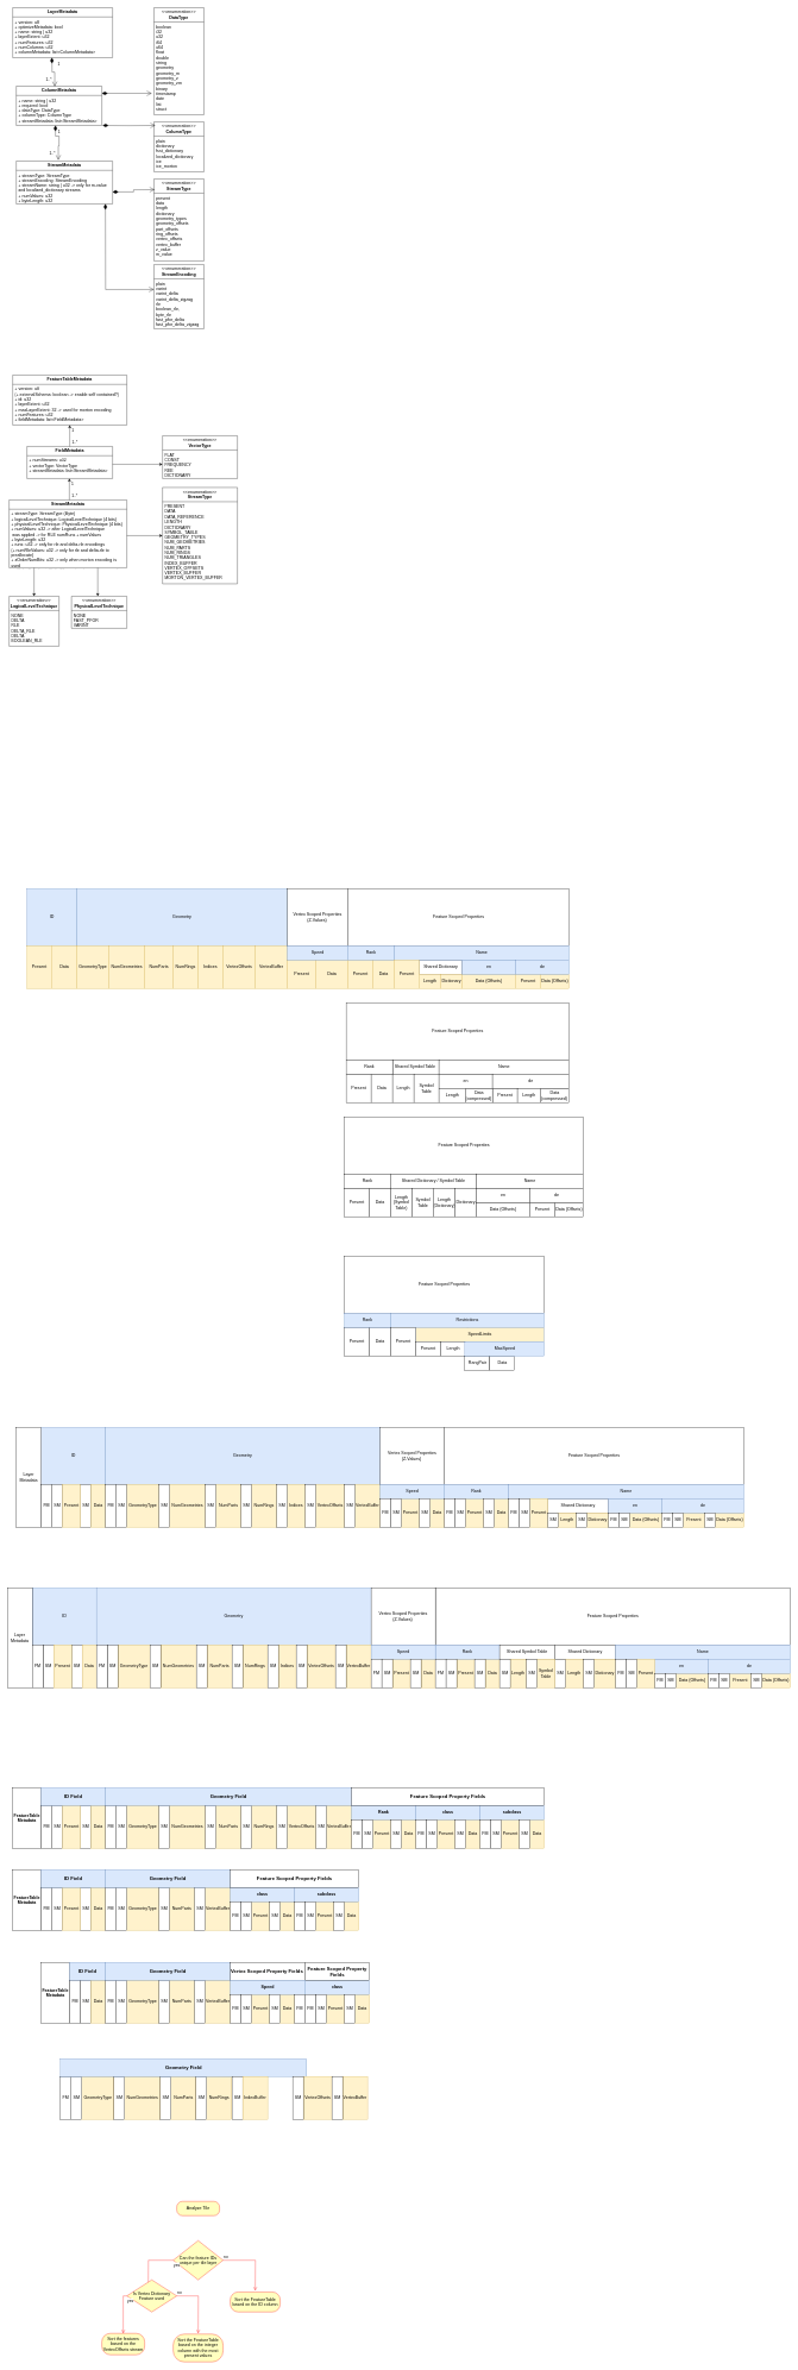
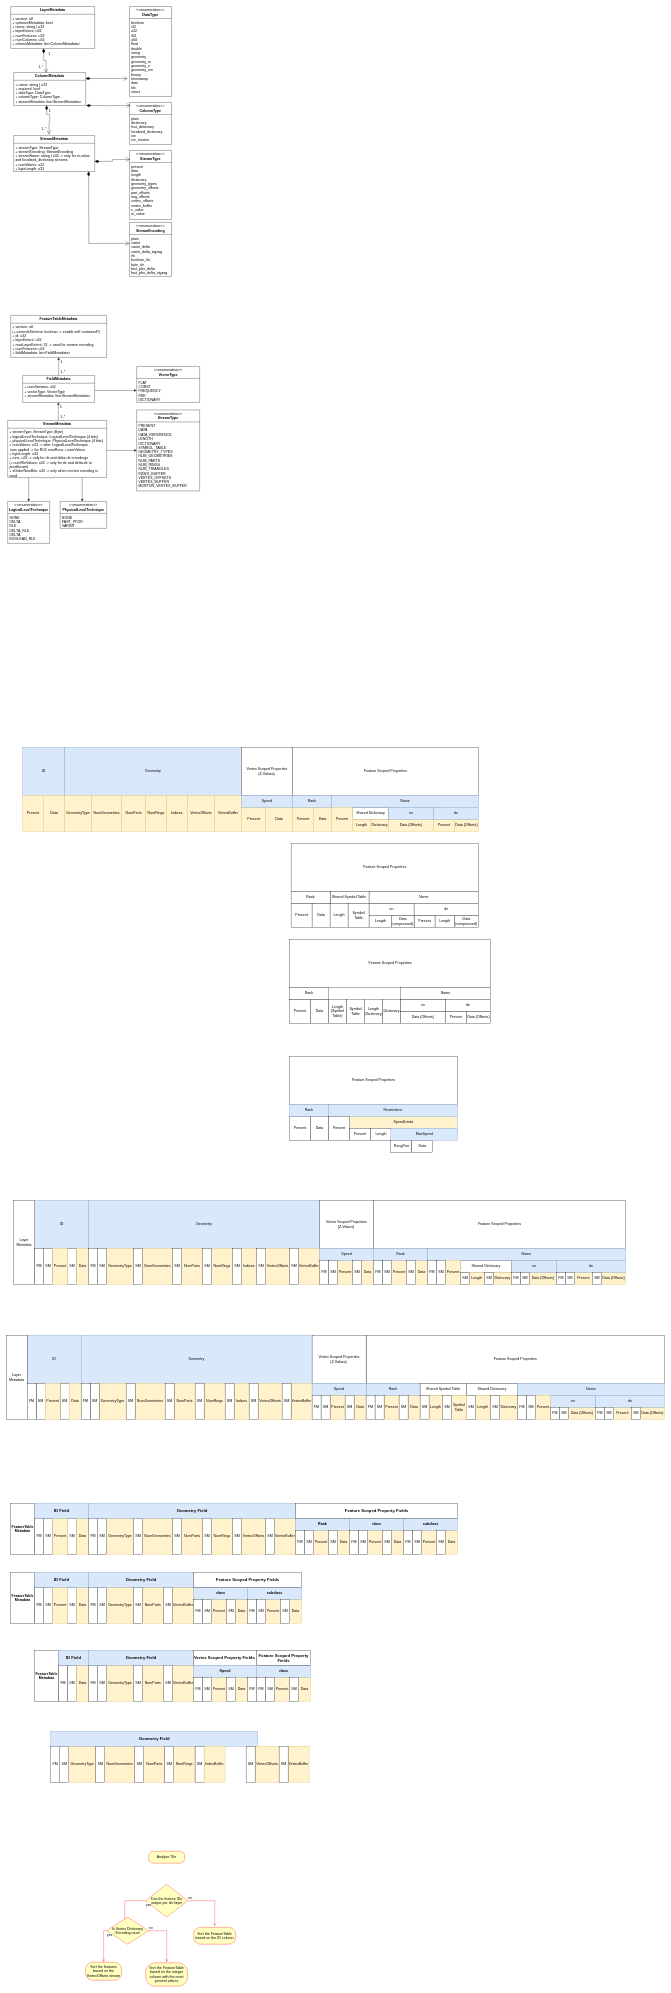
- <mxCell id="66" value="Shared Dictionary / Symbol Table" style="rounded=0;whiteSpace=wrap;html=1;" parent="1" vertex="1"><mxGeometry x="1095" y="3290" width="240" height="40" as="geometry" /></mxCell>
- <mxCell id="345" value="Is Vertex Dictionary Feature used" style="rhombus;whiteSpace=wrap;html=1;fontColor=#000000;fillColor=#ffffc0;strokeColor=#ff0000;" parent="1" vertex="1"><mxGeometry x="355" y="6390" width="140" height="90" as="geometry" /></mxCell>
+ <mxCell id="345" value="Is Vertex Dictionary Encoding used" style="rhombus;whiteSpace=wrap;html=1;fontColor=#000000;fillColor=#ffffc0;strokeColor=#ff0000;" parent="1" vertex="1"><mxGeometry x="355" y="6390" width="140" height="90" as="geometry" /></mxCell>
